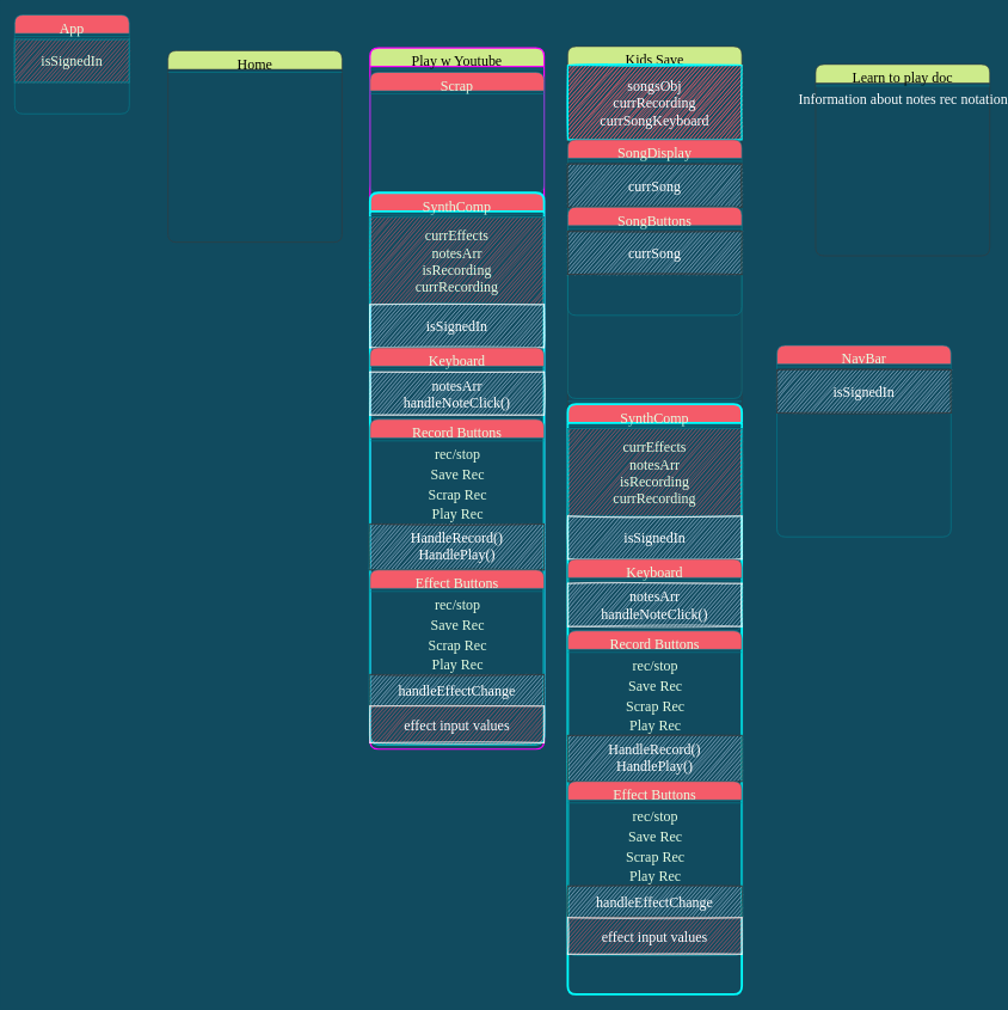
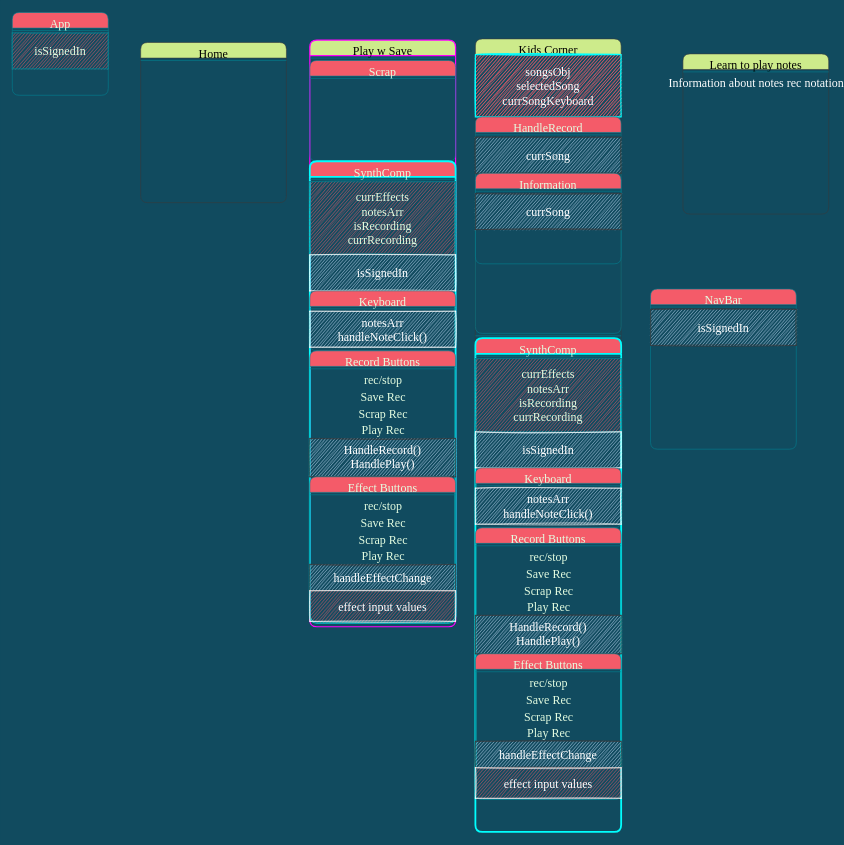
- <mxCell id="33" value="Kids Save" style="swimlane;fontStyle=0;align=center;verticalAlign=top;childLayout=stackLayout;horizontal=1;startSize=26;horizontalStack=0;resizeParent=1;resizeLast=0;collapsible=1;marginBottom=0;rounded=1;shadow=0;strokeWidth=1;hachureGap=4;fontFamily=Verdana;fontSize=20;fillColor=#cdeb8b;strokeColor=#36393d;" vertex="1" parent="1"><mxGeometry x="792" y="64" width="243" height="1322" as="geometry"><mxRectangle x="550" y="140" width="160" height="26" as="alternateBounds" /></mxGeometry></mxCell>
+ <mxCell id="33" value="Kids Corner" style="swimlane;fontStyle=0;align=center;verticalAlign=top;childLayout=stackLayout;horizontal=1;startSize=26;horizontalStack=0;resizeParent=1;resizeLast=0;collapsible=1;marginBottom=0;rounded=1;shadow=0;strokeWidth=1;hachureGap=4;fontFamily=Verdana;fontSize=20;fillColor=#cdeb8b;strokeColor=#36393d;" vertex="1" parent="1"><mxGeometry x="792" y="64" width="243" height="1322" as="geometry"><mxRectangle x="550" y="140" width="160" height="26" as="alternateBounds" /></mxGeometry></mxCell>
- <mxCell id="7" value="Play w Youtube" style="swimlane;fontStyle=0;align=center;verticalAlign=top;childLayout=stackLayout;horizontal=1;startSize=26;horizontalStack=0;resizeParent=1;resizeLast=0;collapsible=1;marginBottom=0;rounded=1;shadow=0;strokeWidth=2;hachureGap=4;fontFamily=Verdana;fontSize=20;fillColor=#cdeb8b;strokeColor=#FF00FF;" vertex="1" parent="1"><mxGeometry x="516" y="66" width="243" height="978" as="geometry"><mxRectangle x="550" y="140" width="160" height="26" as="alternateBounds" /></mxGeometry></mxCell>
+ <mxCell id="7" value="Play w Save" style="swimlane;fontStyle=0;align=center;verticalAlign=top;childLayout=stackLayout;horizontal=1;startSize=26;horizontalStack=0;resizeParent=1;resizeLast=0;collapsible=1;marginBottom=0;rounded=1;shadow=0;strokeWidth=2;hachureGap=4;fontFamily=Verdana;fontSize=20;fillColor=#cdeb8b;strokeColor=#FF00FF;" vertex="1" parent="1"><mxGeometry x="516" y="66" width="243" height="978" as="geometry"><mxRectangle x="550" y="140" width="160" height="26" as="alternateBounds" /></mxGeometry></mxCell>
- <mxCell id="64" value="Learn to play doc" style="swimlane;fontStyle=0;align=center;verticalAlign=top;childLayout=stackLayout;horizontal=1;startSize=26;horizontalStack=0;resizeParent=1;resizeLast=0;collapsible=1;marginBottom=0;rounded=1;shadow=0;strokeWidth=1;hachureGap=4;fontFamily=Verdana;fontSize=20;fillColor=#cdeb8b;strokeColor=#36393d;" vertex="1" parent="1"><mxGeometry x="1138" y="89" width="243" height="267" as="geometry"><mxRectangle x="550" y="140" width="160" height="26" as="alternateBounds" /></mxGeometry></mxCell>
+ <mxCell id="64" value="Learn to play notes" style="swimlane;fontStyle=0;align=center;verticalAlign=top;childLayout=stackLayout;horizontal=1;startSize=26;horizontalStack=0;resizeParent=1;resizeLast=0;collapsible=1;marginBottom=0;rounded=1;shadow=0;strokeWidth=1;hachureGap=4;fontFamily=Verdana;fontSize=20;fillColor=#cdeb8b;strokeColor=#36393d;" vertex="1" parent="1"><mxGeometry x="1138" y="89" width="243" height="267" as="geometry"><mxRectangle x="550" y="140" width="160" height="26" as="alternateBounds" /></mxGeometry></mxCell>
- <mxCell id="34" value="songsObj&lt;br&gt;currRecording&lt;br&gt;currSongKeyboard&lt;br&gt;" style="whiteSpace=wrap;html=1;rounded=0;sketch=1;hachureGap=4;fontFamily=Architects Daughter;fontSource=https%3A%2F%2Ffonts.googleapis.com%2Fcss%3Ffamily%3DArchitects%2BDaughter;fontSize=20;fontColor=#FFFFFF;strokeColor=#00FFFF;strokeWidth=2;fillColor=#F45B69;gradientColor=none;" vertex="1" parent="33"><mxGeometry y="26" width="243" height="104" as="geometry" /></mxCell>
+ <mxCell id="34" value="songsObj&lt;br&gt;selectedSong&lt;br&gt;currSongKeyboard&lt;br&gt;" style="whiteSpace=wrap;html=1;rounded=0;sketch=1;hachureGap=4;fontFamily=Architects Daughter;fontSource=https%3A%2F%2Ffonts.googleapis.com%2Fcss%3Ffamily%3DArchitects%2BDaughter;fontSize=20;fontColor=#FFFFFF;strokeColor=#00FFFF;strokeWidth=2;fillColor=#F45B69;gradientColor=none;" vertex="1" parent="33"><mxGeometry y="26" width="243" height="104" as="geometry" /></mxCell>
- <mxCell id="35" value="SongDisplay" style="swimlane;fontStyle=0;align=center;verticalAlign=top;childLayout=stackLayout;horizontal=1;startSize=26;horizontalStack=0;resizeParent=1;resizeLast=0;collapsible=1;marginBottom=0;rounded=1;shadow=0;strokeWidth=1;hachureGap=4;fontFamily=Verdana;fontSize=20;fillColor=#F45B69;strokeColor=#028090;fontColor=#E4FDE1;" vertex="1" parent="33"><mxGeometry y="130" width="243" height="361" as="geometry"><mxRectangle x="550" y="140" width="160" height="26" as="alternateBounds" /></mxGeometry></mxCell>
+ <mxCell id="35" value="HandleRecord" style="swimlane;fontStyle=0;align=center;verticalAlign=top;childLayout=stackLayout;horizontal=1;startSize=26;horizontalStack=0;resizeParent=1;resizeLast=0;collapsible=1;marginBottom=0;rounded=1;shadow=0;strokeWidth=1;hachureGap=4;fontFamily=Verdana;fontSize=20;fillColor=#F45B69;strokeColor=#028090;fontColor=#E4FDE1;" vertex="1" parent="33"><mxGeometry y="130" width="243" height="361" as="geometry"><mxRectangle x="550" y="140" width="160" height="26" as="alternateBounds" /></mxGeometry></mxCell>
- <mxCell id="38" value="SongButtons" style="swimlane;fontStyle=0;align=center;verticalAlign=top;childLayout=stackLayout;horizontal=1;startSize=26;horizontalStack=0;resizeParent=1;resizeLast=0;collapsible=1;marginBottom=0;rounded=1;shadow=0;strokeWidth=1;hachureGap=4;fontFamily=Verdana;fontSize=20;fillColor=#F45B69;strokeColor=#028090;fontColor=#E4FDE1;" vertex="1" parent="35"><mxGeometry y="94" width="243" height="151" as="geometry"><mxRectangle x="550" y="140" width="160" height="26" as="alternateBounds" /></mxGeometry></mxCell>
+ <mxCell id="38" value="Information" style="swimlane;fontStyle=0;align=center;verticalAlign=top;childLayout=stackLayout;horizontal=1;startSize=26;horizontalStack=0;resizeParent=1;resizeLast=0;collapsible=1;marginBottom=0;rounded=1;shadow=0;strokeWidth=1;hachureGap=4;fontFamily=Verdana;fontSize=20;fillColor=#F45B69;strokeColor=#028090;fontColor=#E4FDE1;" vertex="1" parent="35"><mxGeometry y="94" width="243" height="151" as="geometry"><mxRectangle x="550" y="140" width="160" height="26" as="alternateBounds" /></mxGeometry></mxCell>
